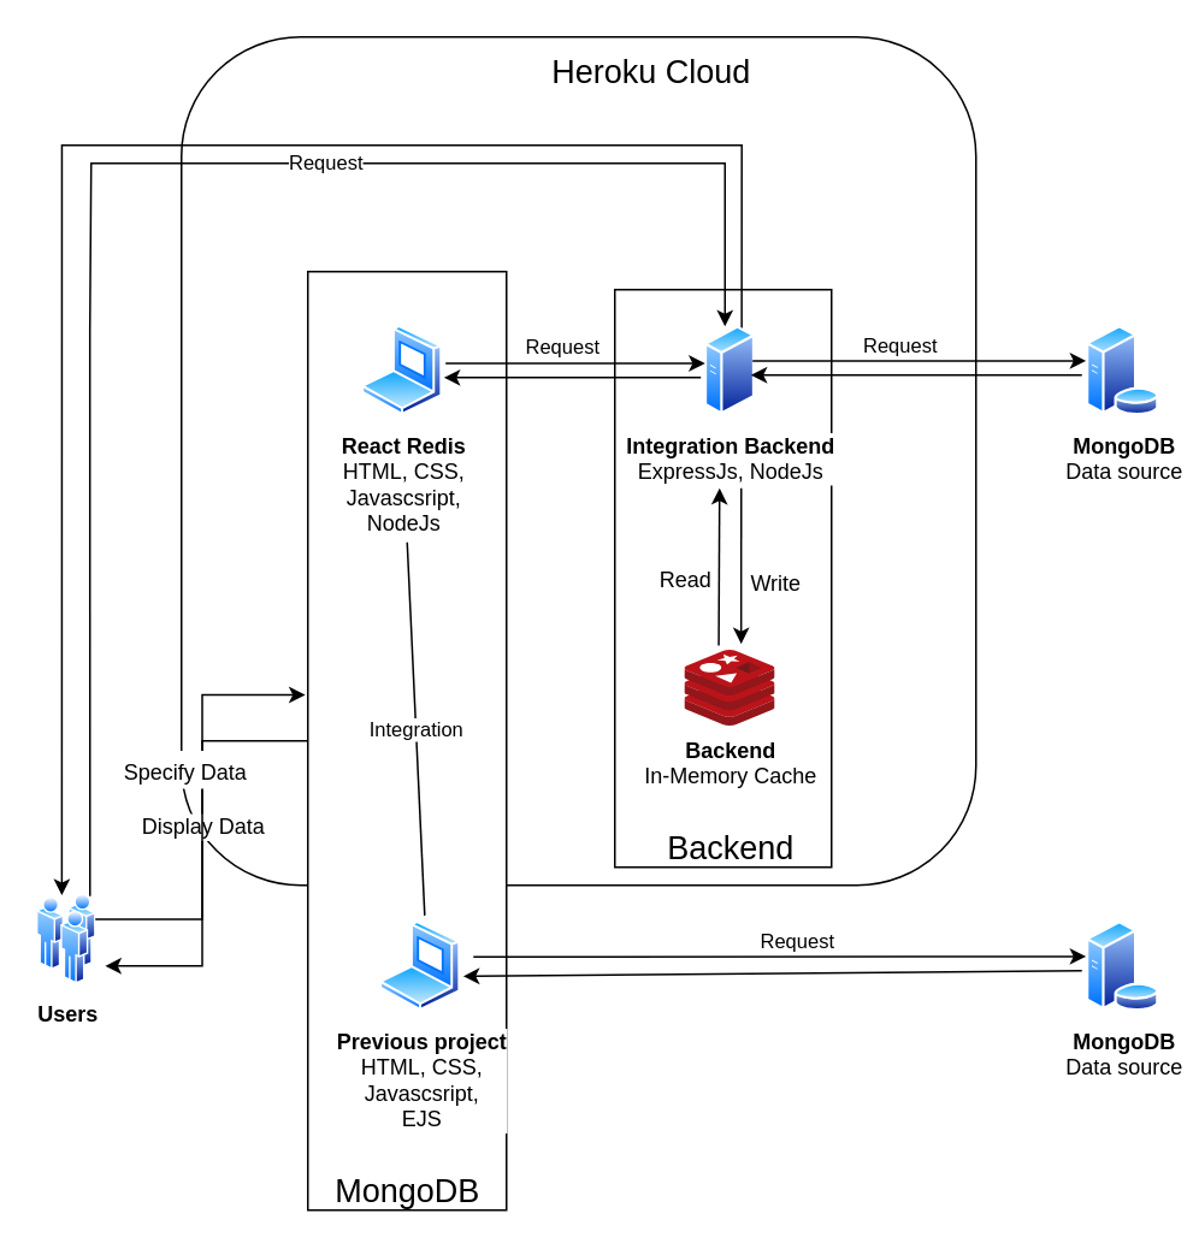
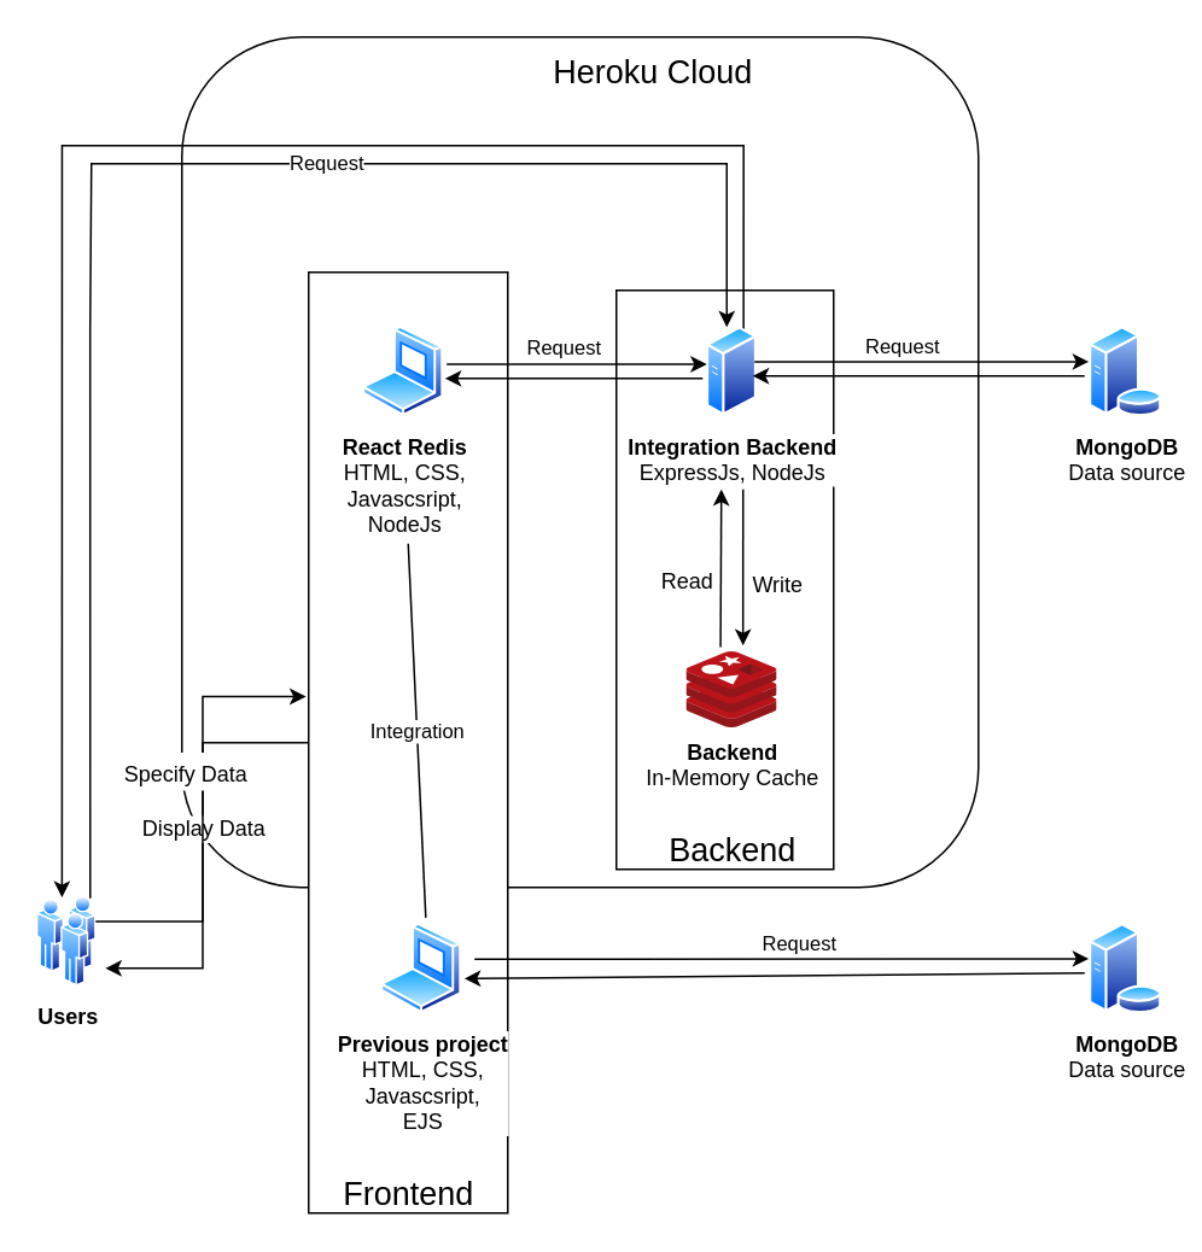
- <mxCell id="32" value="&lt;font style=&quot;font-size: 18px&quot;&gt;MongoDB&lt;/font&gt;" style="text;html=1;align=center;verticalAlign=middle;resizable=0;points=[];autosize=1;strokeColor=none;fillColor=none;" vertex="1" parent="1"><mxGeometry x="180" y="650" width="90" height="20" as="geometry" /></mxCell>
+ <mxCell id="32" value="&lt;font style=&quot;font-size: 18px&quot;&gt;Frontend&lt;/font&gt;" style="text;html=1;align=center;verticalAlign=middle;resizable=0;points=[];autosize=1;strokeColor=none;fillColor=none;" vertex="1" parent="1"><mxGeometry x="180" y="650" width="90" height="20" as="geometry" /></mxCell>
